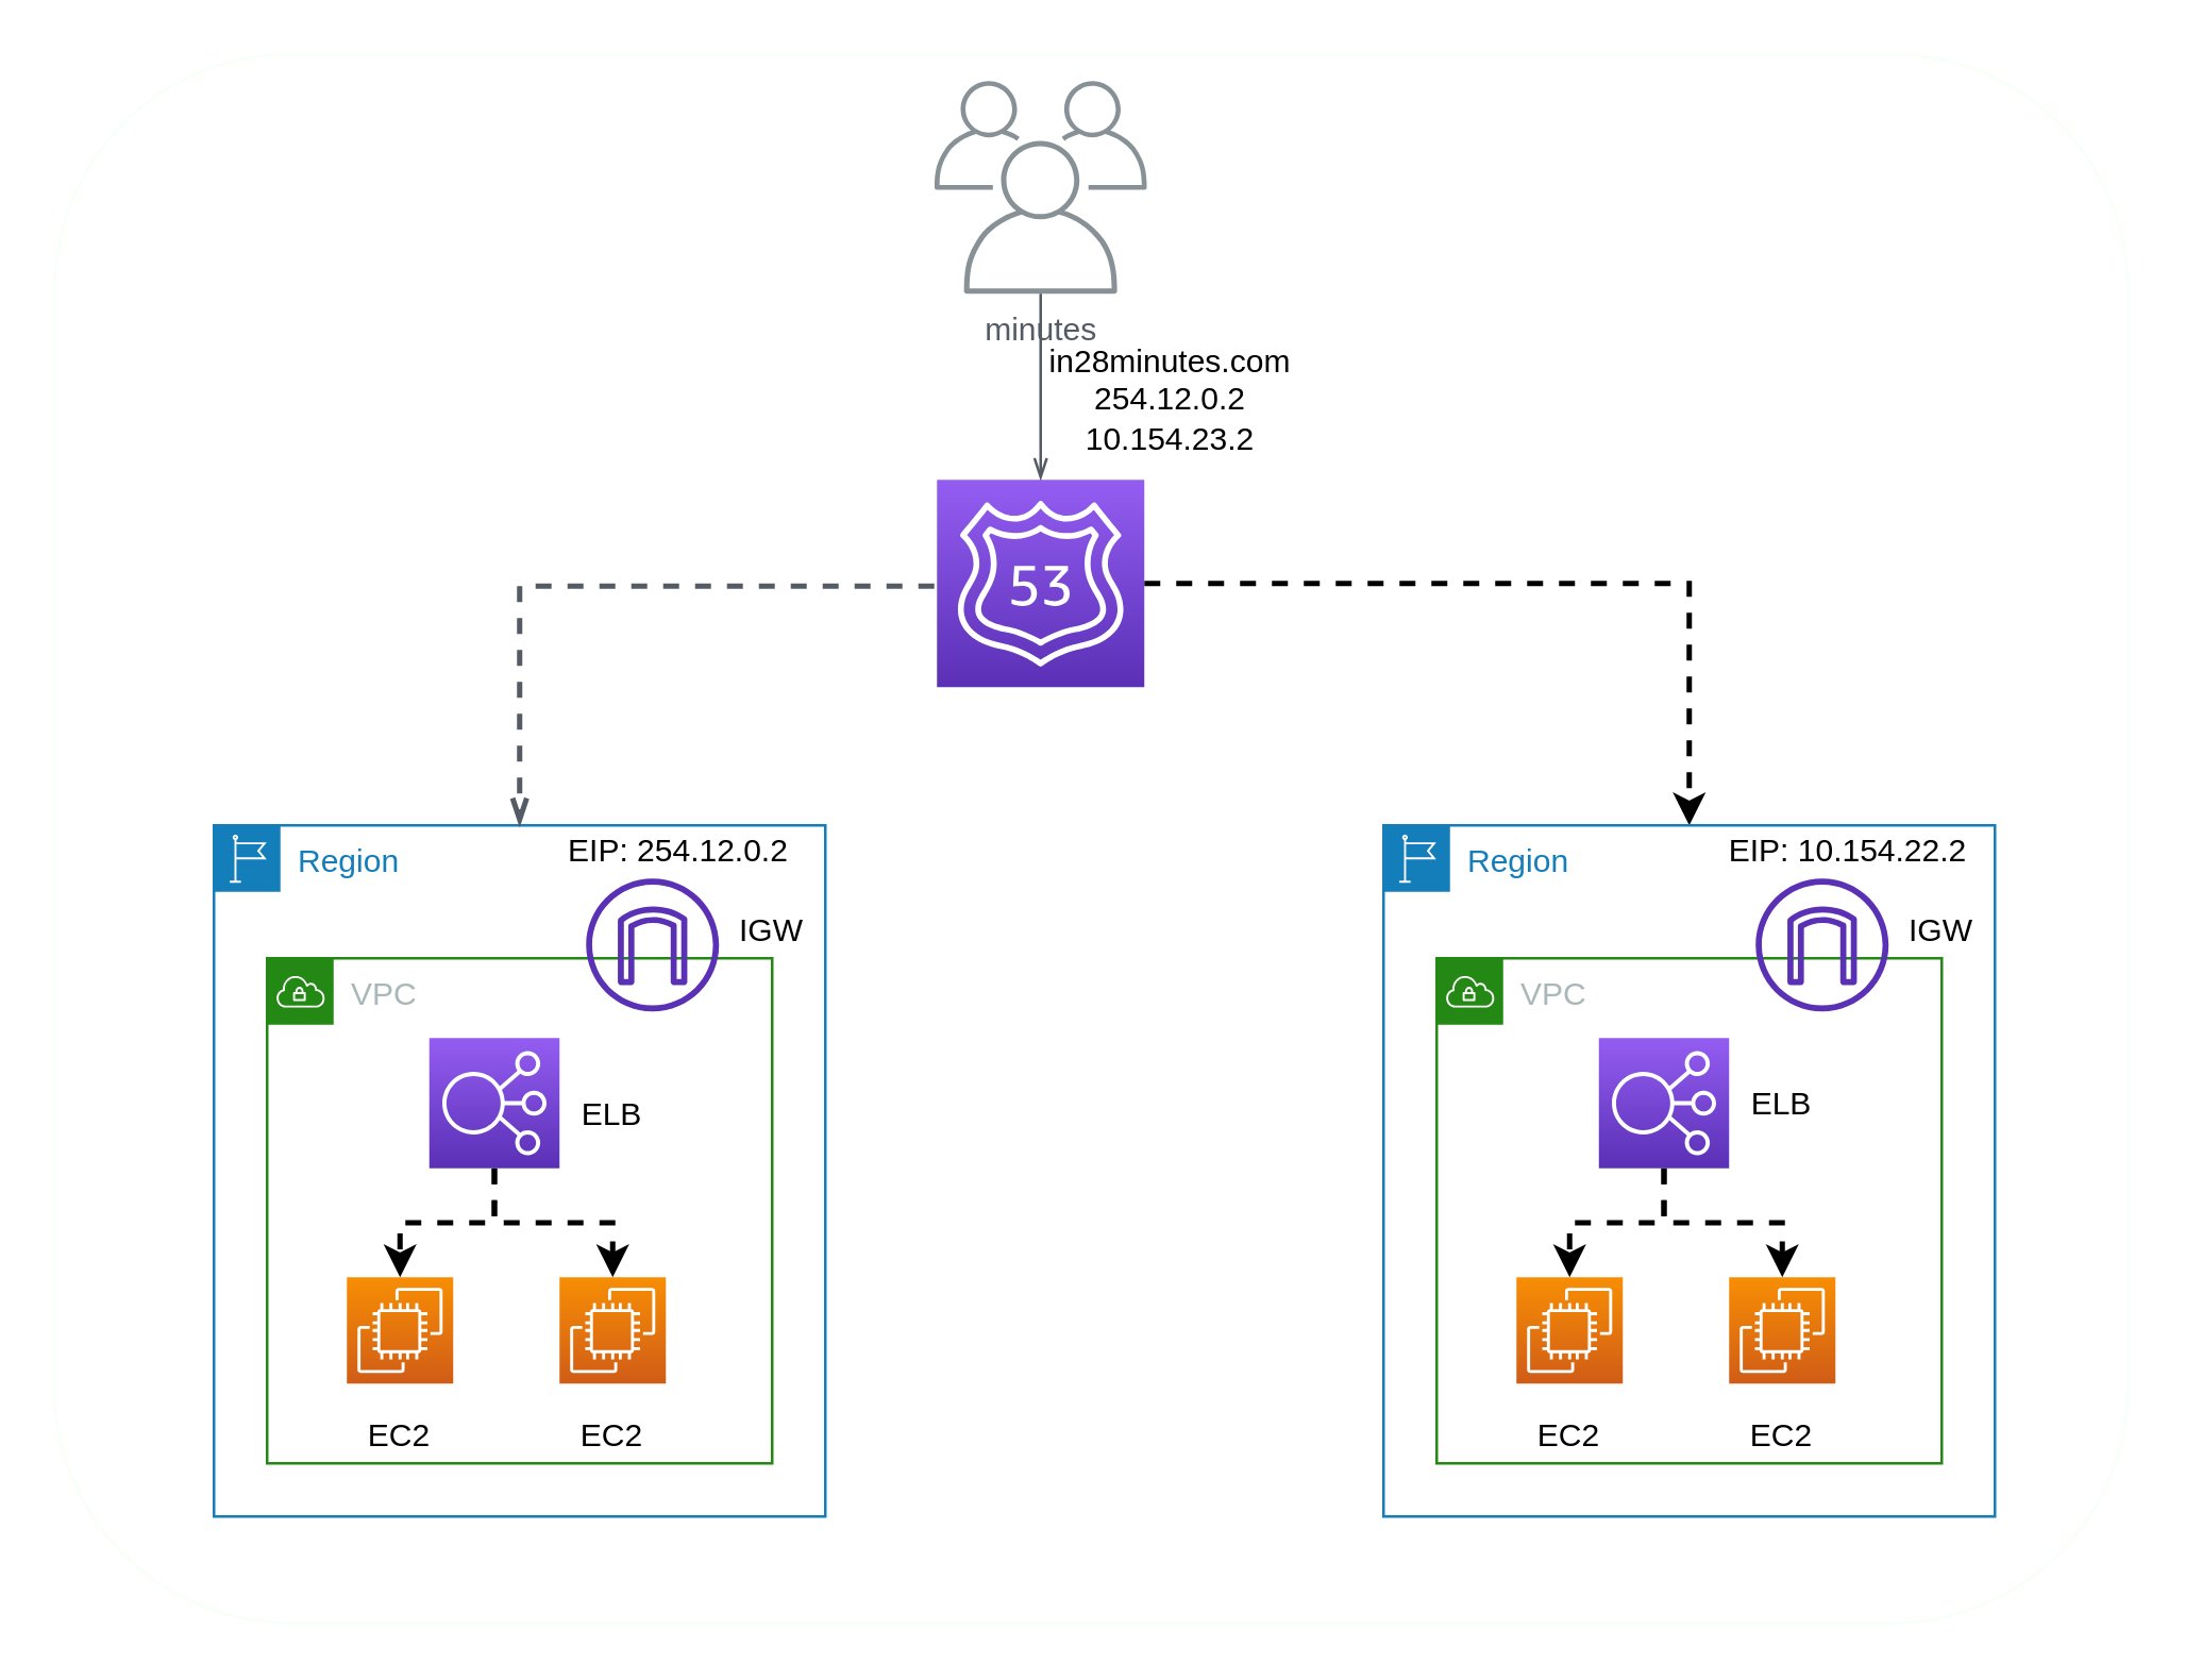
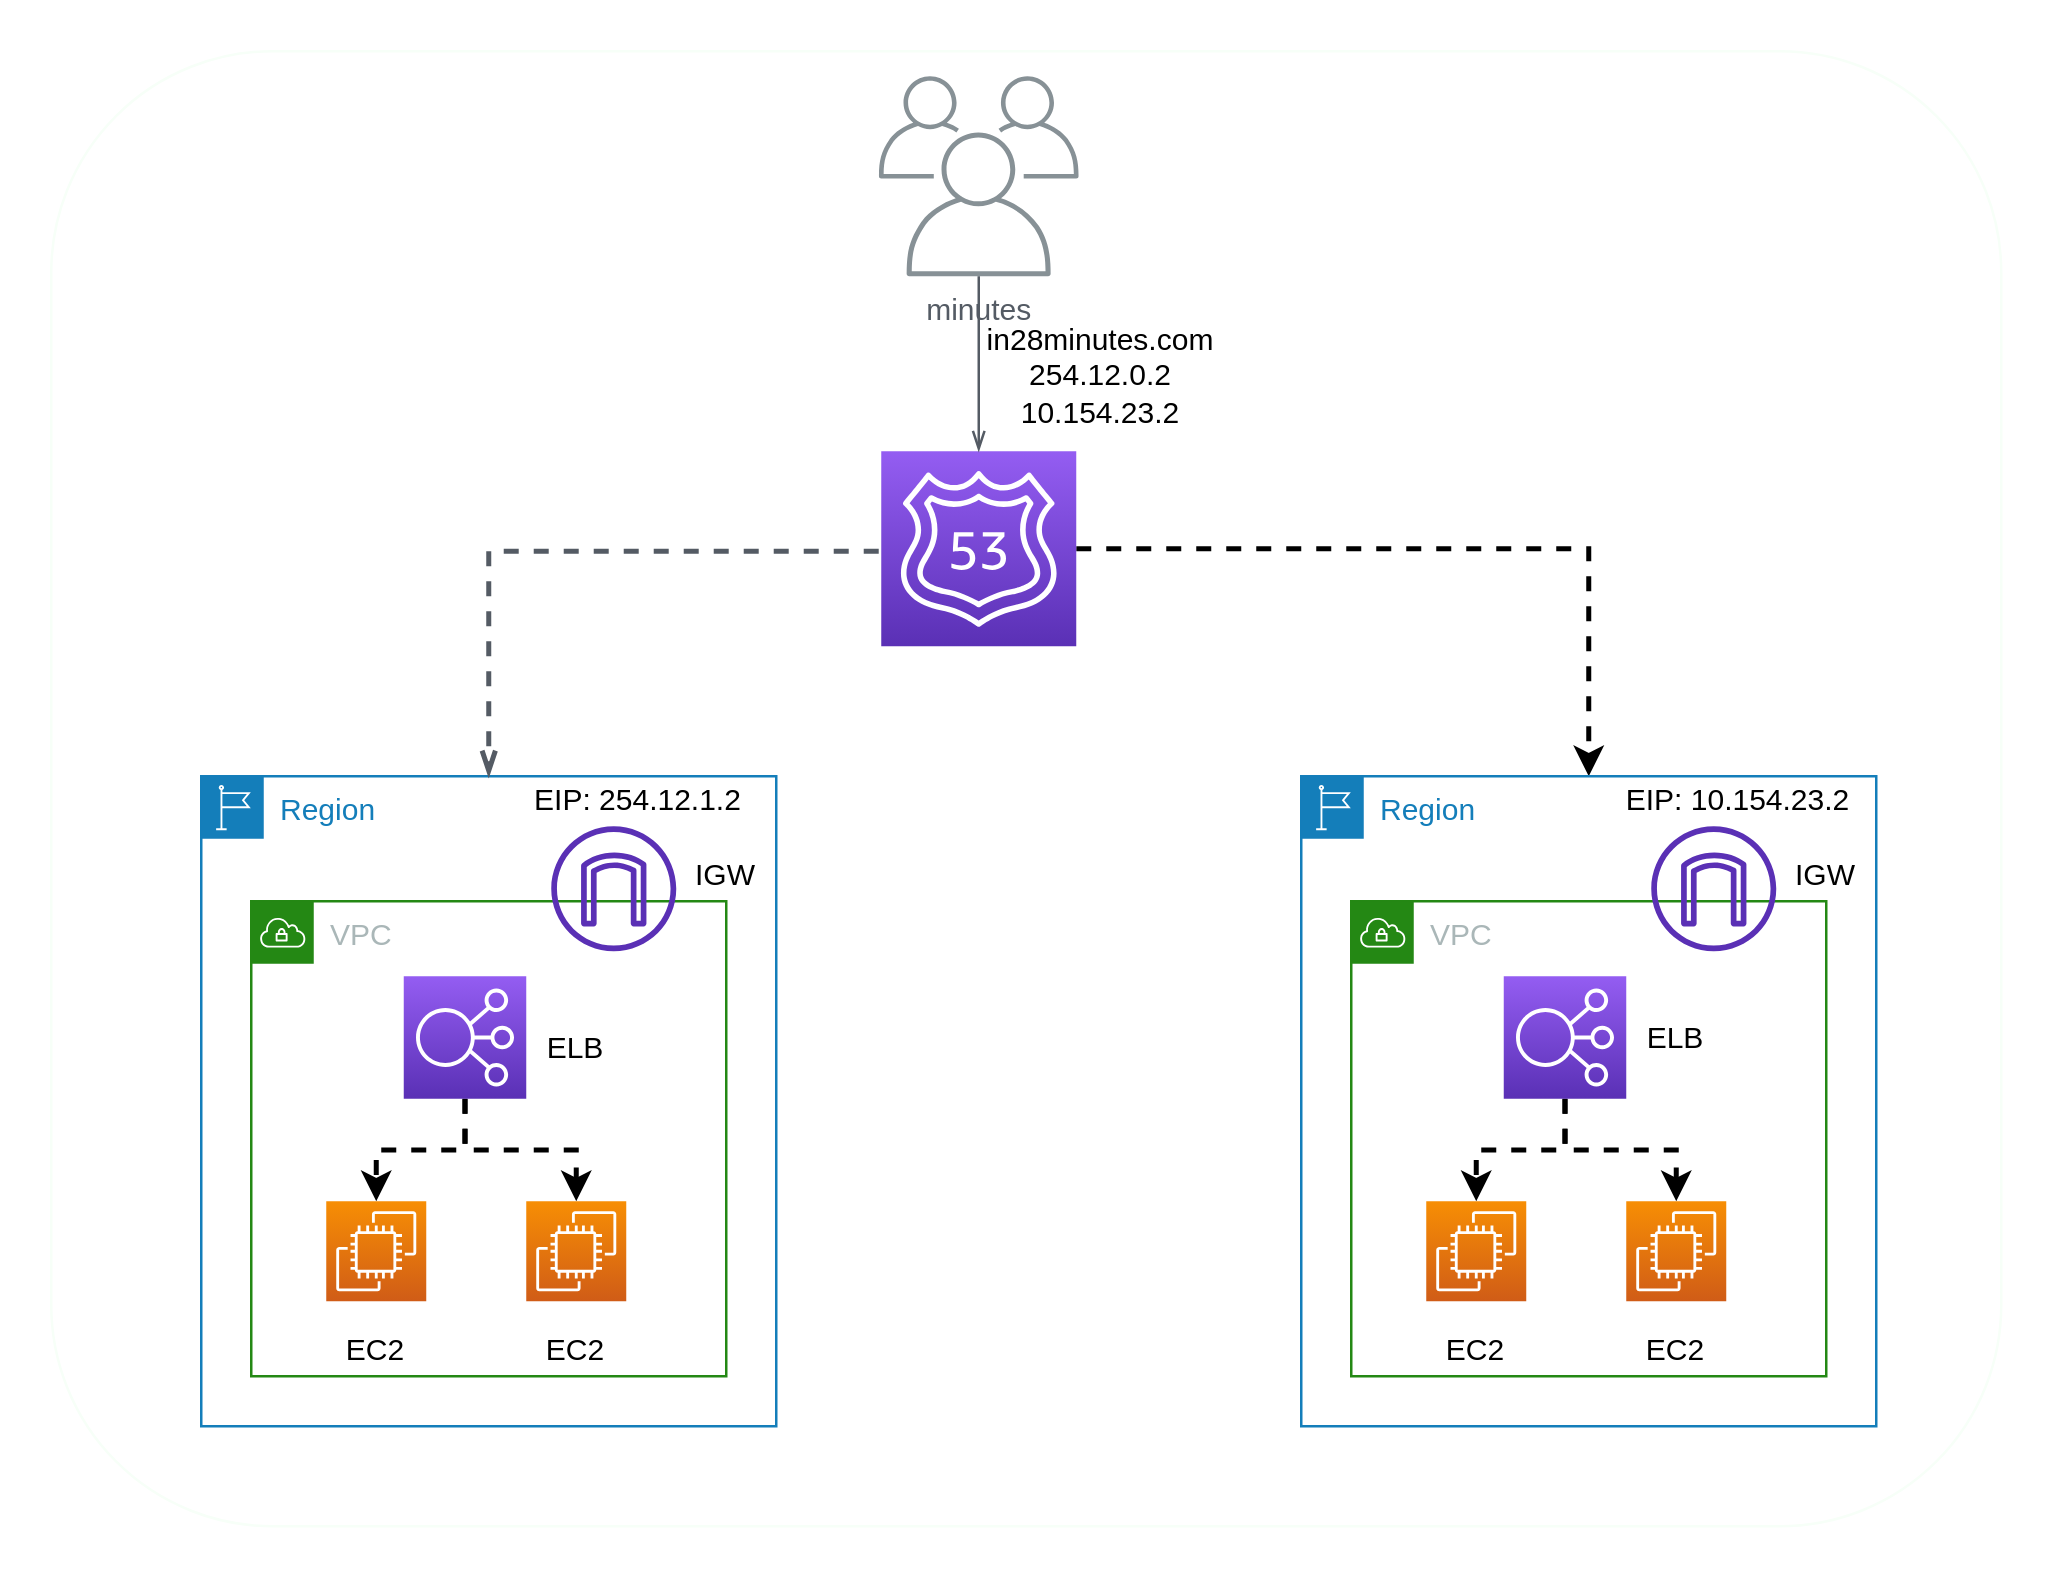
- <mxCell id="34" value="EIP: 254.12.0.2" style="text;html=1;strokeColor=none;fillColor=none;align=center;verticalAlign=middle;whiteSpace=wrap;rounded=0;shadow=0;" parent="1" vertex="1"><mxGeometry x="200" y="310" width="110" height="20" as="geometry" /></mxCell>
+ <mxCell id="34" value="EIP: 254.12.1.2" style="text;html=1;strokeColor=none;fillColor=none;align=center;verticalAlign=middle;whiteSpace=wrap;rounded=0;shadow=0;" parent="1" vertex="1"><mxGeometry x="200" y="310" width="110" height="20" as="geometry" /></mxCell>
- <mxCell id="33" value="EIP: 10.154.22.2" style="text;html=1;strokeColor=none;fillColor=none;align=center;verticalAlign=middle;whiteSpace=wrap;rounded=0;shadow=0;" parent="1" vertex="1"><mxGeometry x="640" y="310" width="110" height="20" as="geometry" /></mxCell>
+ <mxCell id="33" value="EIP: 10.154.23.2" style="text;html=1;strokeColor=none;fillColor=none;align=center;verticalAlign=middle;whiteSpace=wrap;rounded=0;shadow=0;" parent="1" vertex="1"><mxGeometry x="640" y="310" width="110" height="20" as="geometry" /></mxCell>
